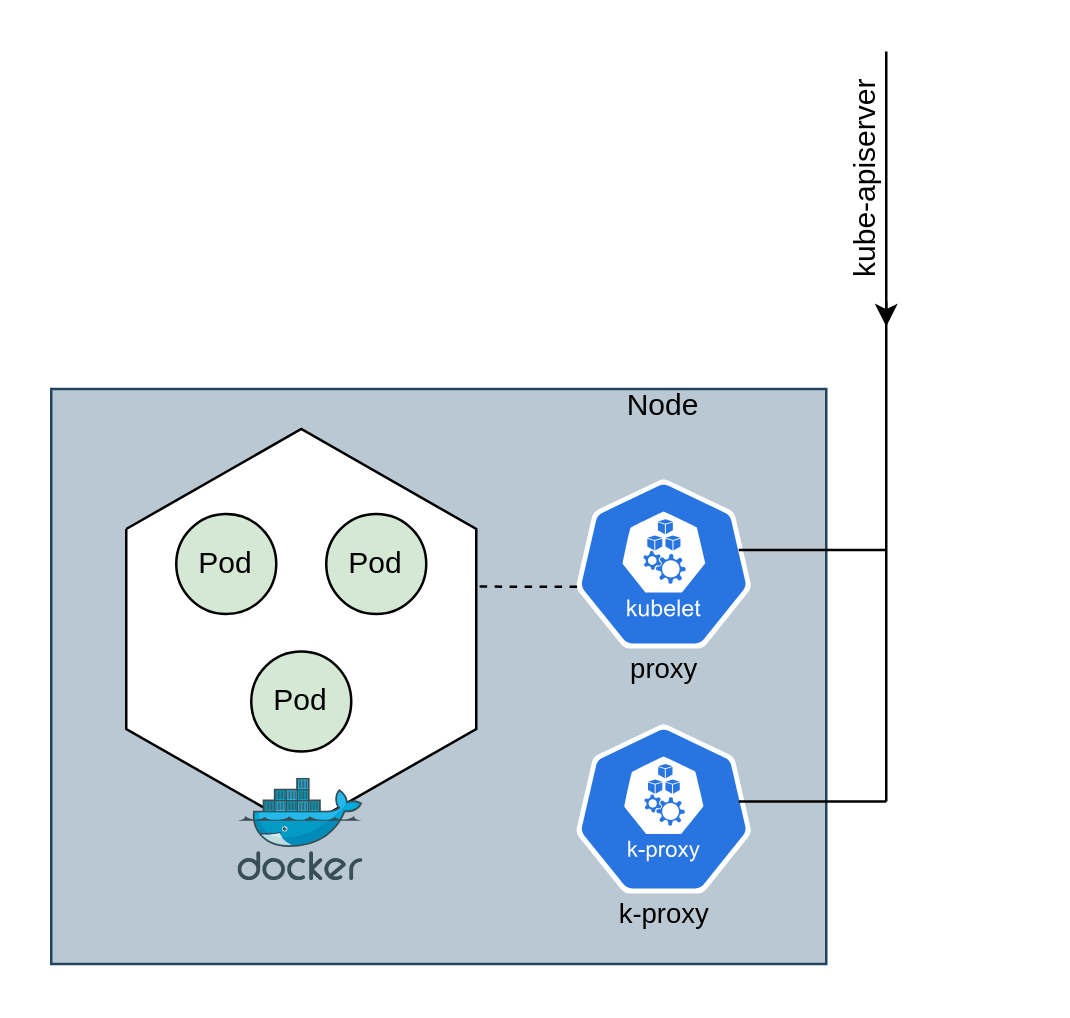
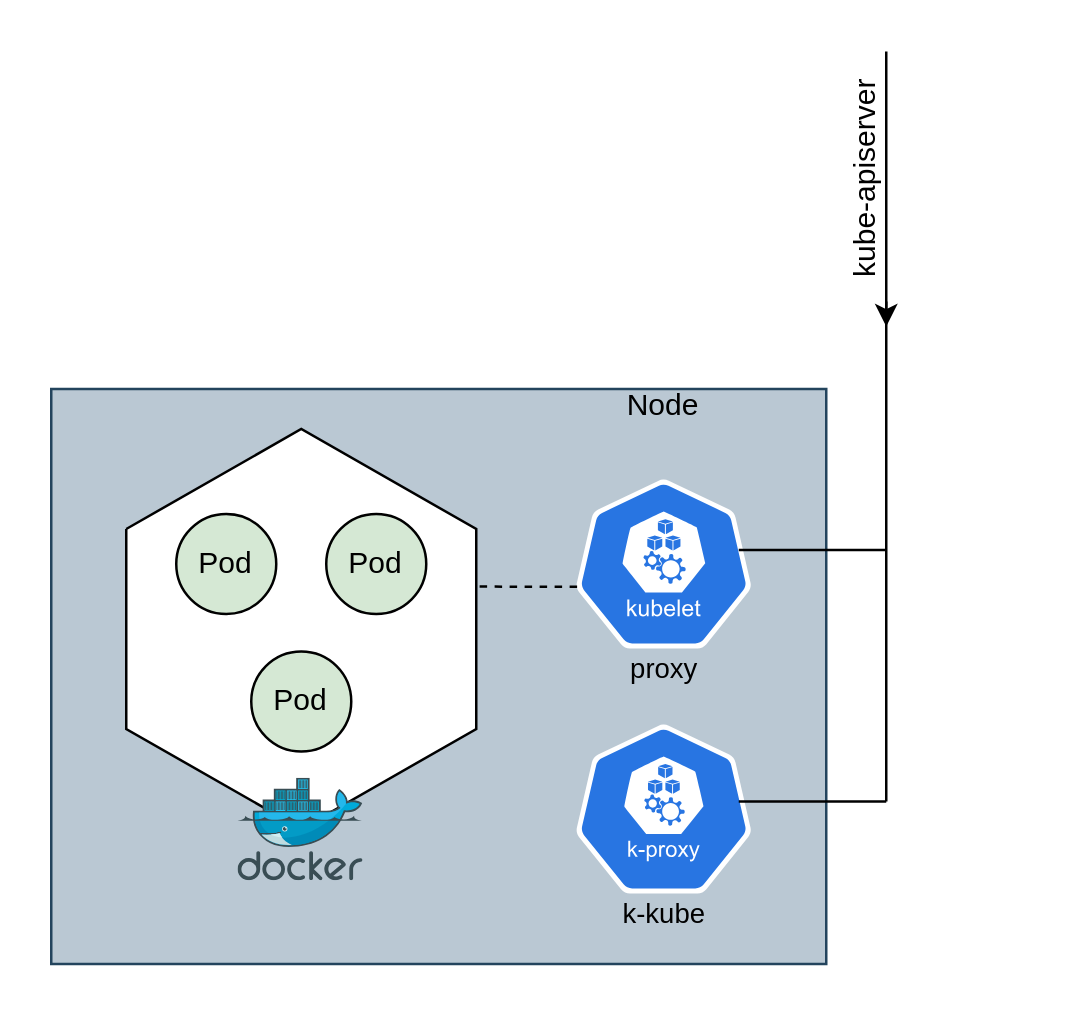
- <mxCell id="5" value="k-proxy" style="sketch=0;html=1;dashed=0;whitespace=wrap;fillColor=#2875E2;strokeColor=#ffffff;points=[[0.005,0.63,0],[0.1,0.2,0],[0.9,0.2,0],[0.5,0,0],[0.995,0.63,0],[0.72,0.99,0],[0.5,1,0],[0.28,0.99,0]];verticalLabelPosition=bottom;align=center;verticalAlign=top;shape=mxgraph.kubernetes.icon;prIcon=k_proxy;fontSize=11;spacing=-4;" parent="1" vertex="1"><mxGeometry x="230" y="288" width="70" height="70" as="geometry" /></mxCell>
+ <mxCell id="5" value="k-kube" style="sketch=0;html=1;dashed=0;whitespace=wrap;fillColor=#2875E2;strokeColor=#ffffff;points=[[0.005,0.63,0],[0.1,0.2,0],[0.9,0.2,0],[0.5,0,0],[0.995,0.63,0],[0.72,0.99,0],[0.5,1,0],[0.28,0.99,0]];verticalLabelPosition=bottom;align=center;verticalAlign=top;shape=mxgraph.kubernetes.icon;prIcon=k_proxy;fontSize=11;spacing=-4;" parent="1" vertex="1"><mxGeometry x="230" y="288" width="70" height="70" as="geometry" /></mxCell>
